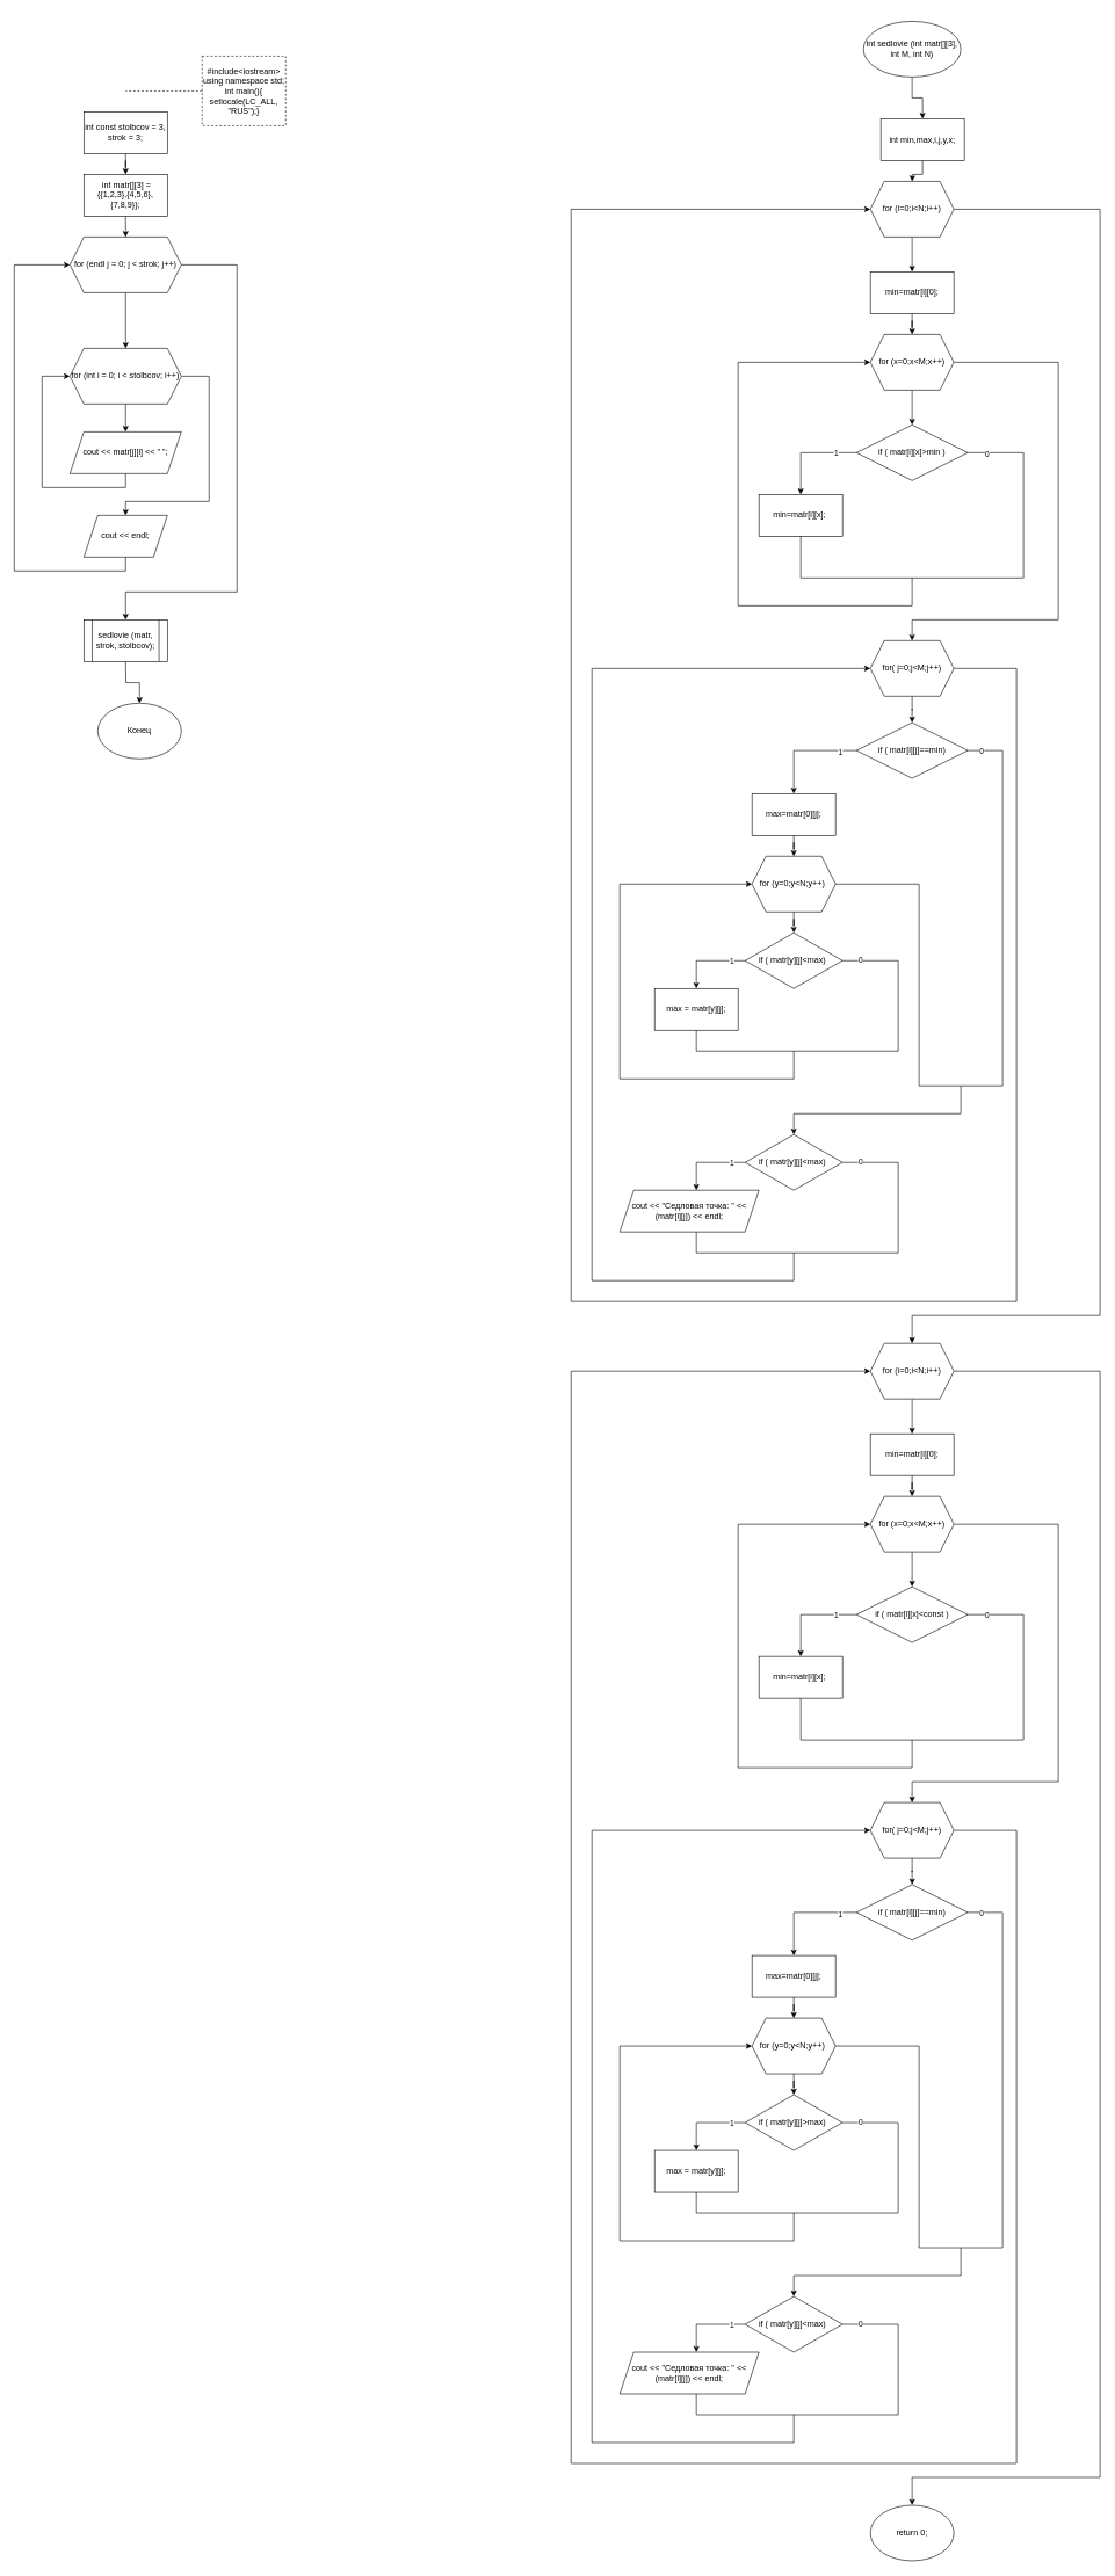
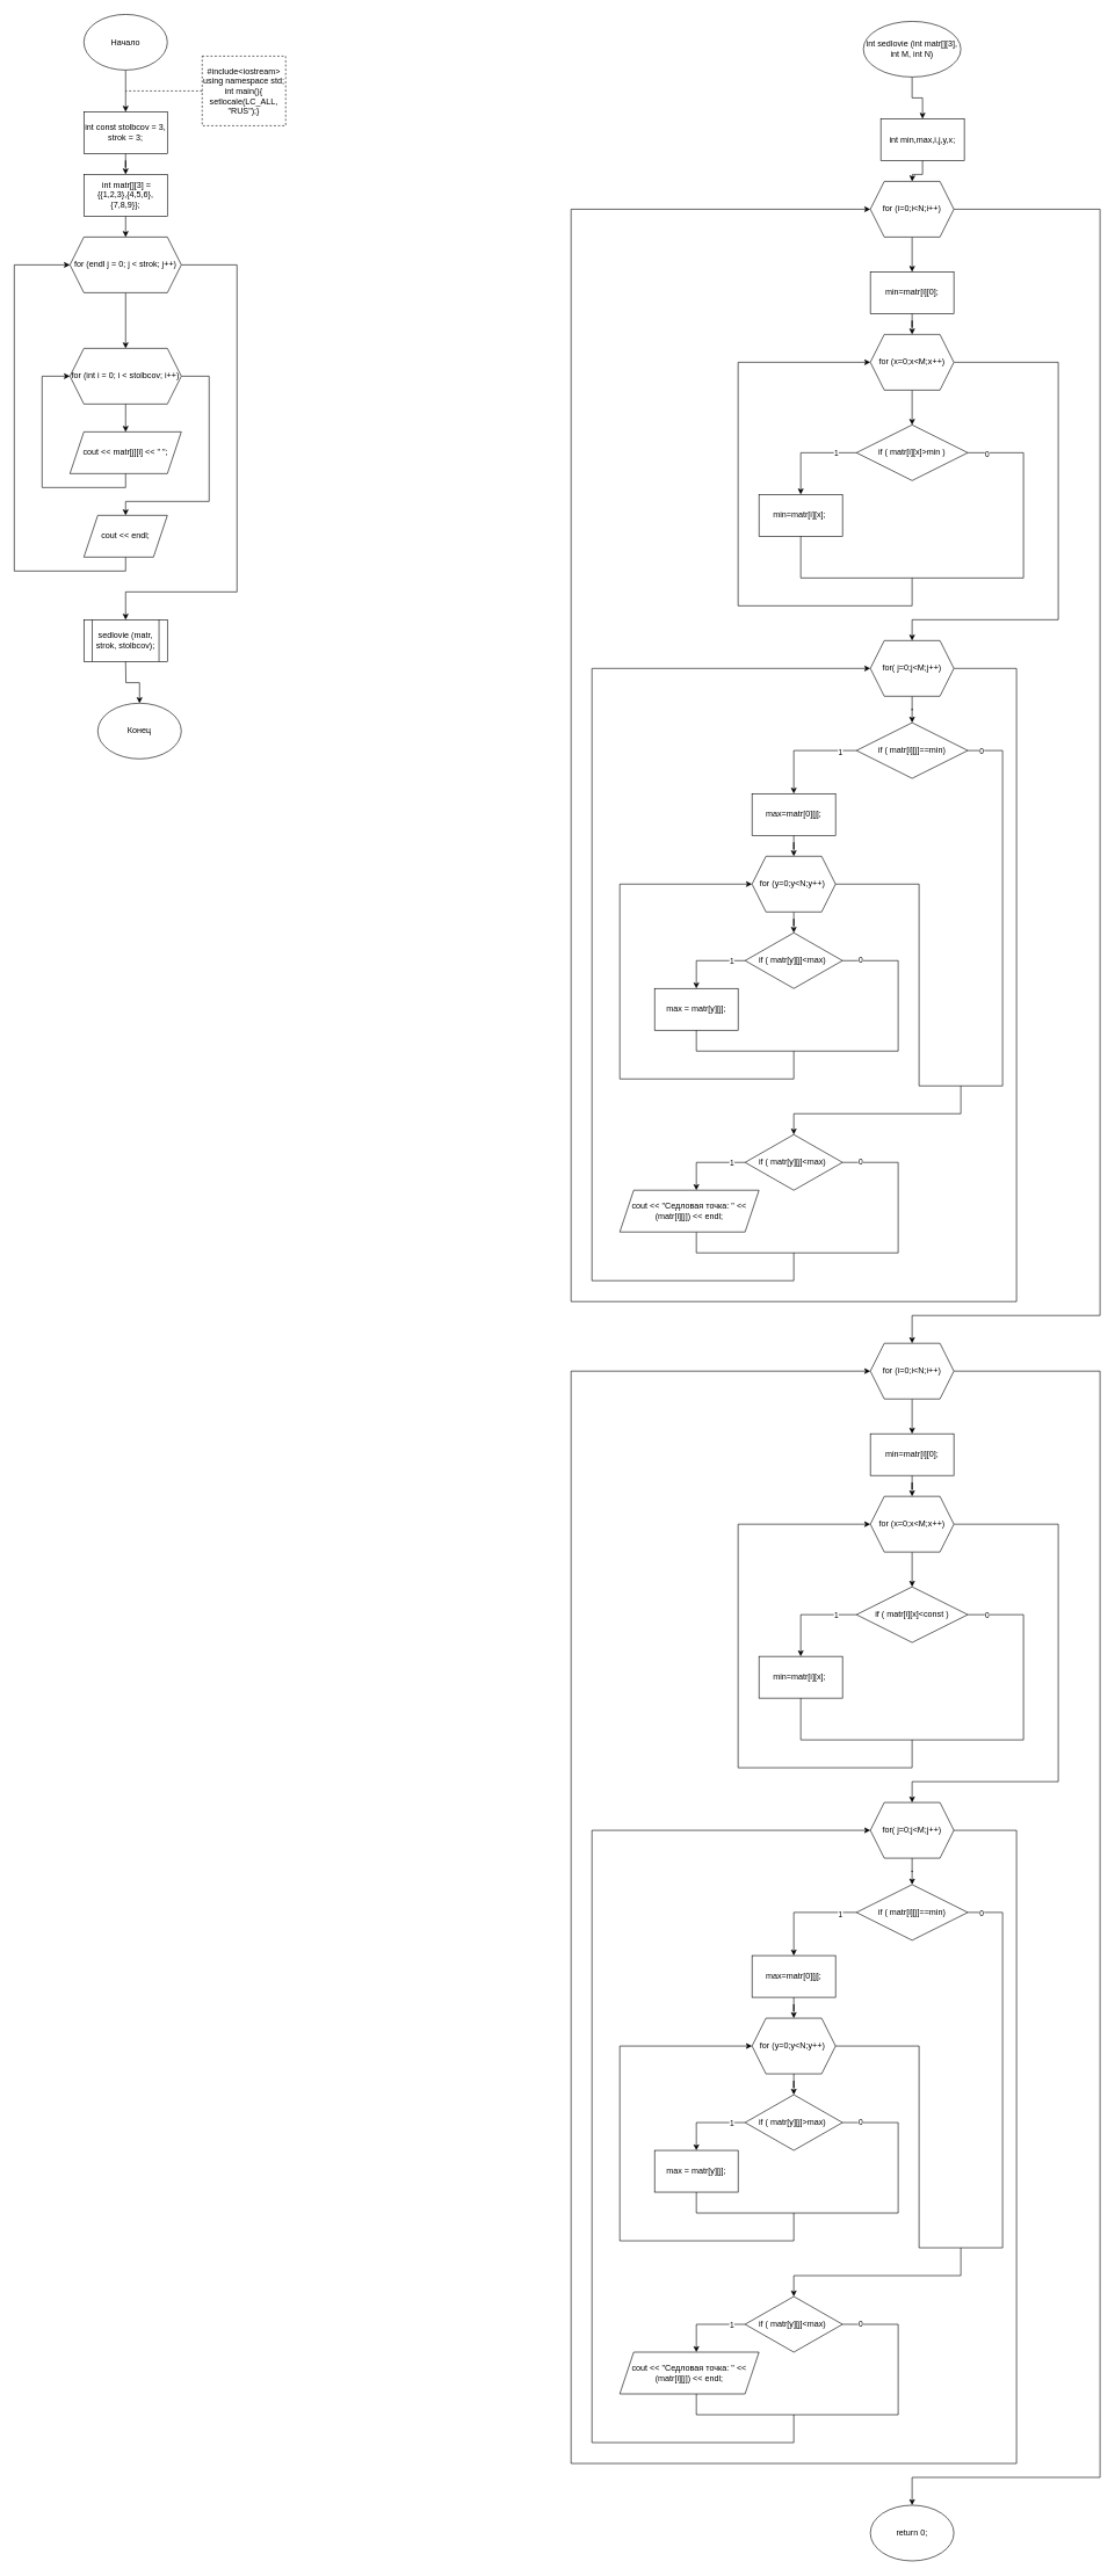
+ <mxCell id="3" value="Начало" style="ellipse;whiteSpace=wrap;html=1;" vertex="1" parent="1"><mxGeometry x="120" y="20" width="120" height="80" as="geometry" /></mxCell>
+ <mxCell id="2" value="" style="edgeStyle=orthogonalEdgeStyle;rounded=0;orthogonalLoop=1;jettySize=auto;html=1;" edge="1" parent="1" source="3" target="5"><mxGeometry relative="1" as="geometry" /></mxCell>
